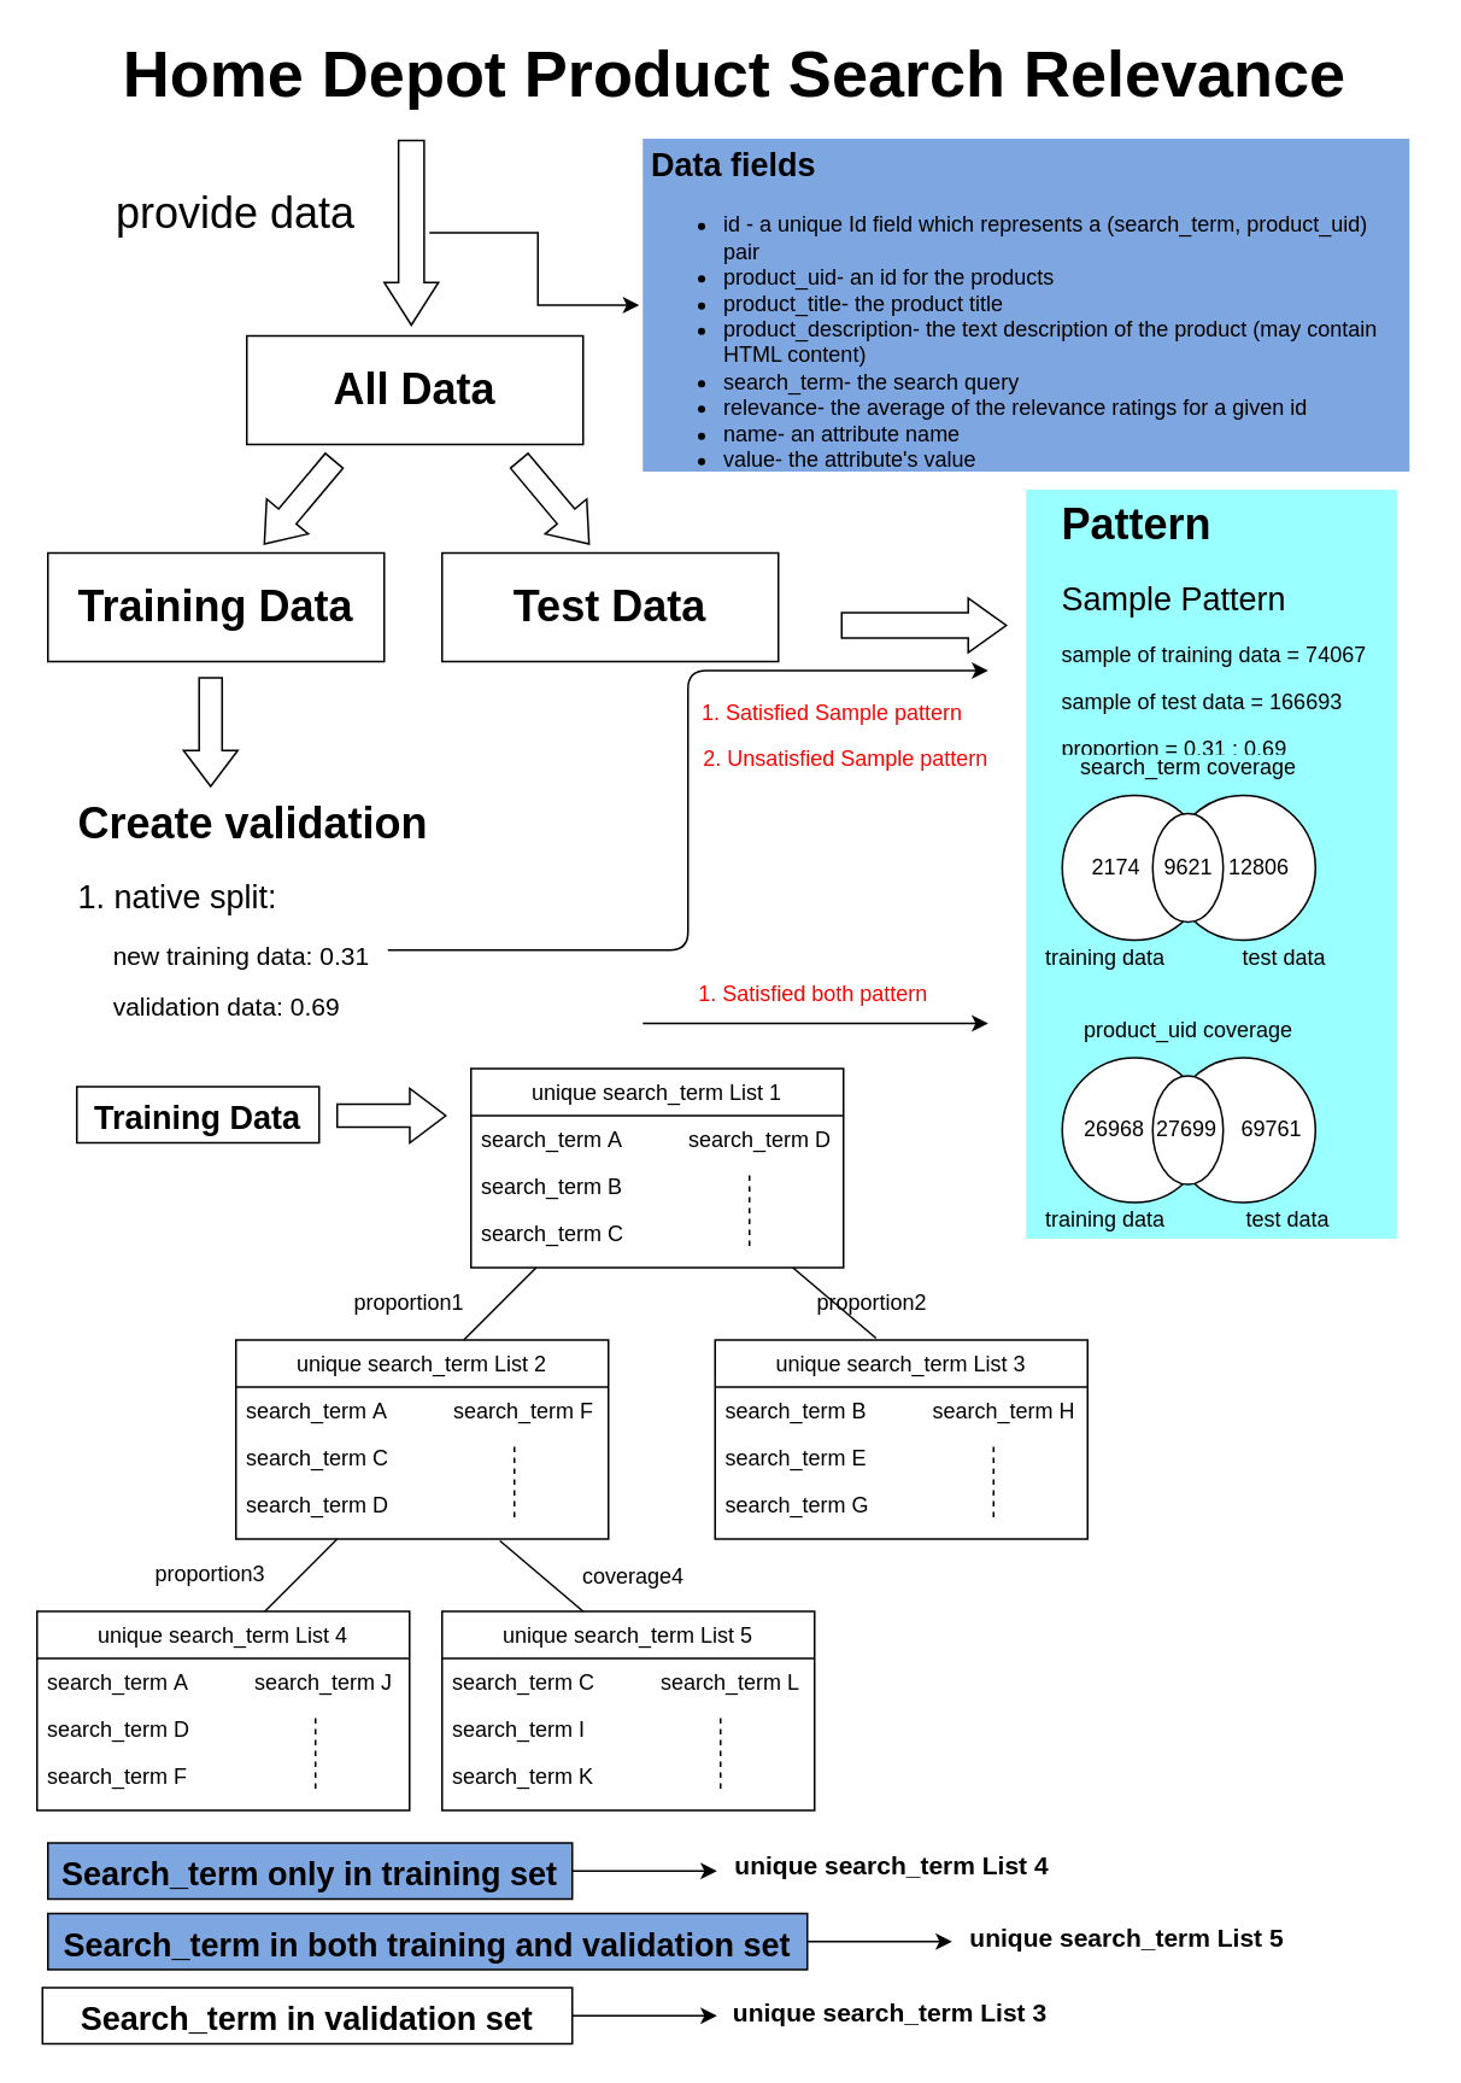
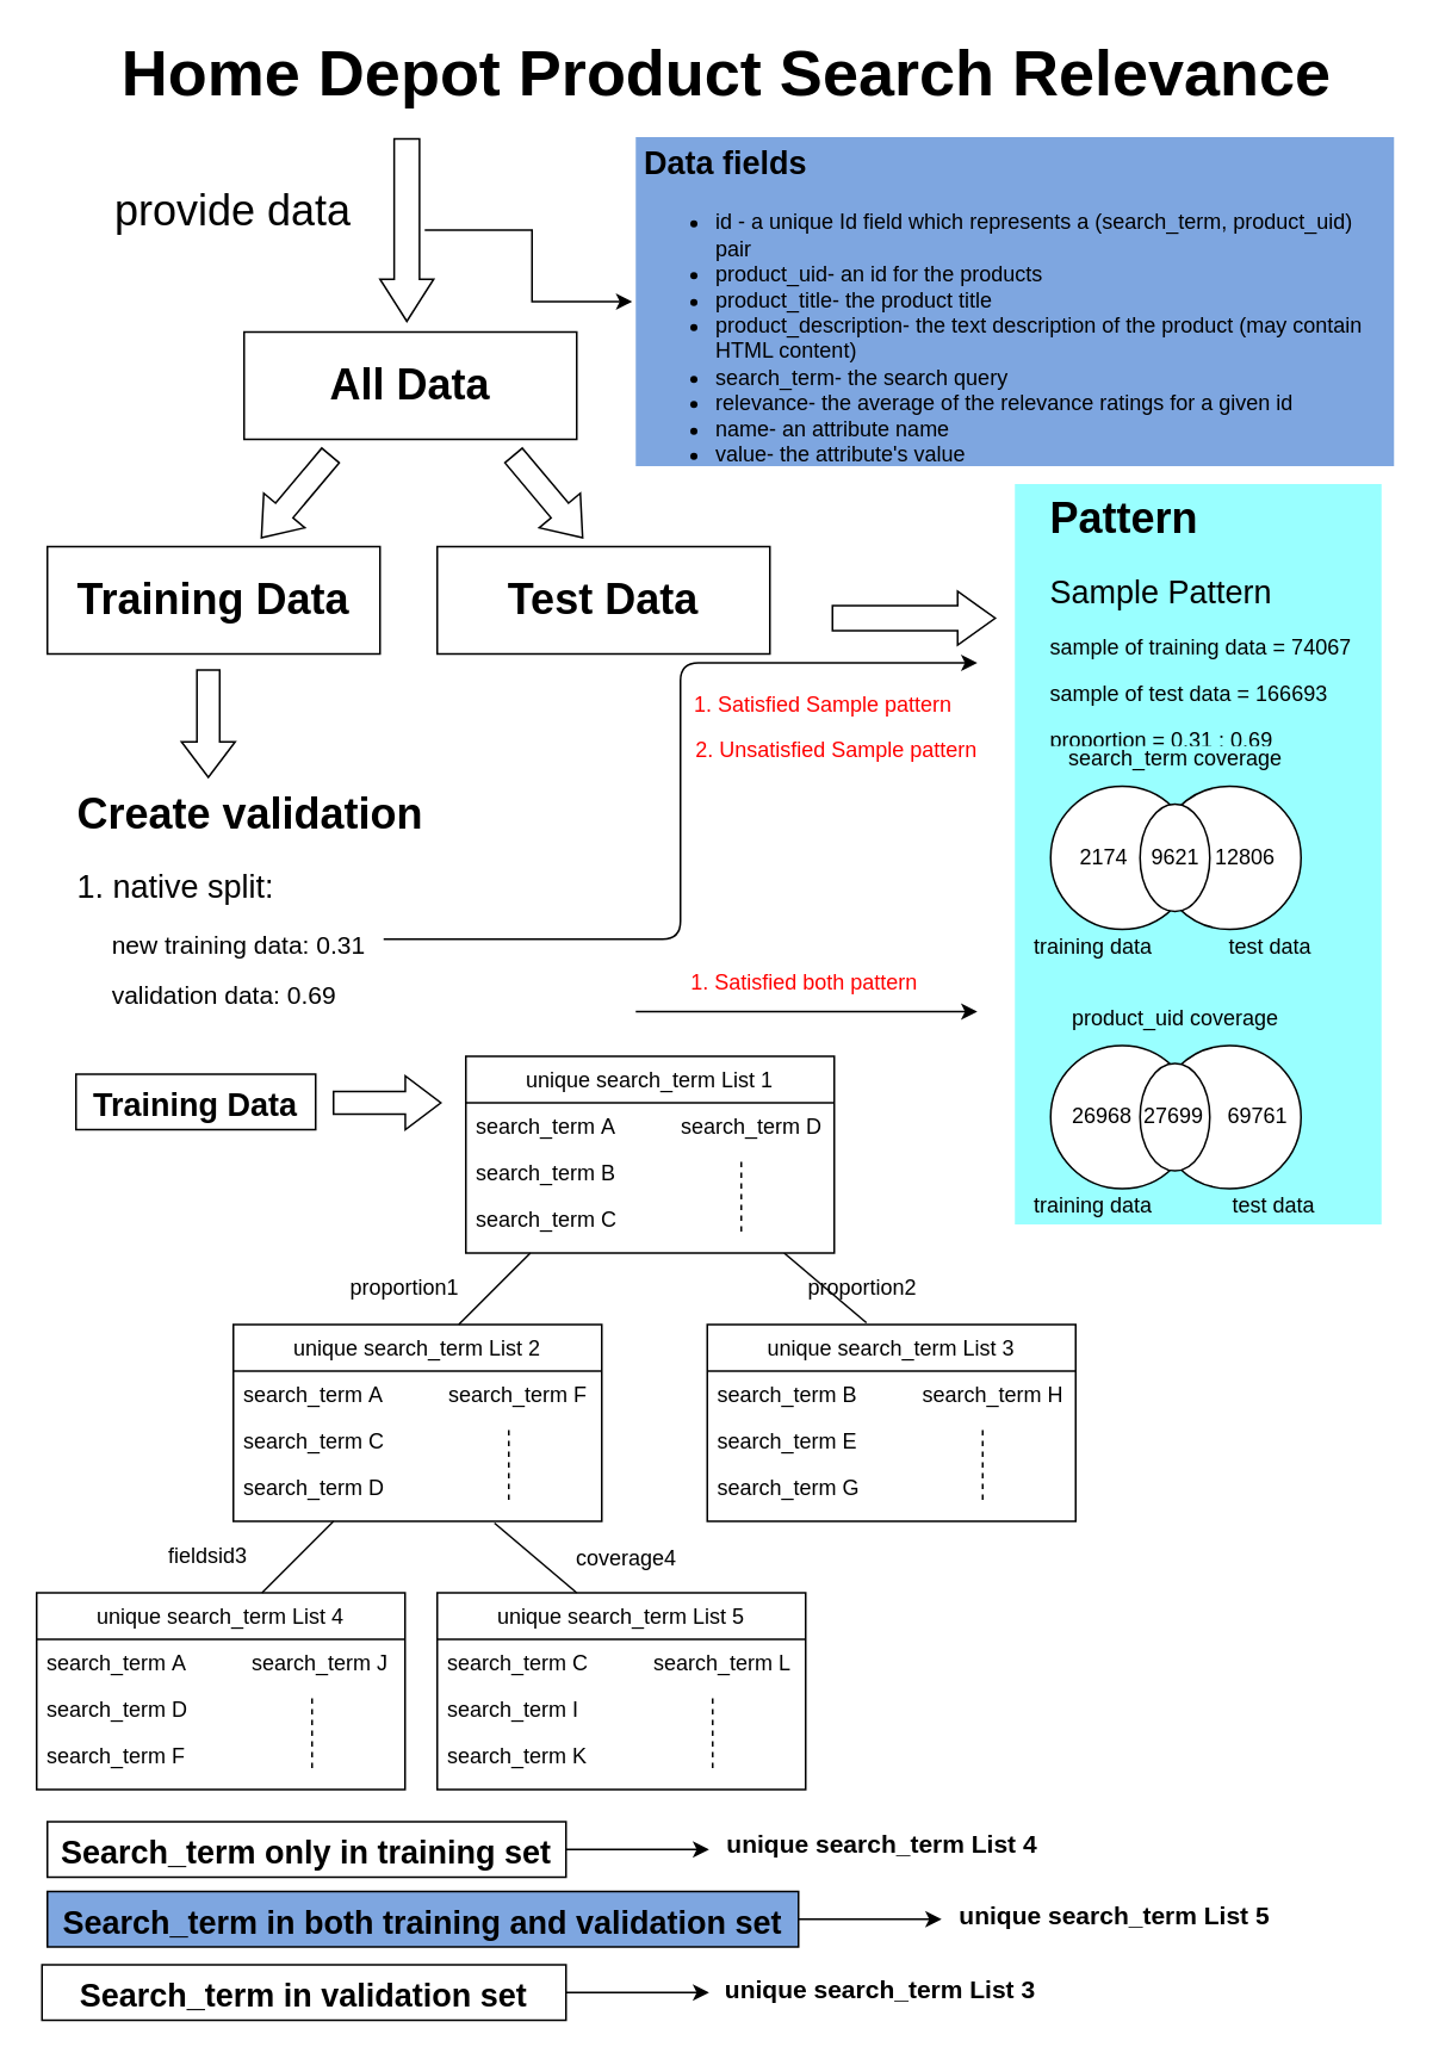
- <mxCell id="91" value="&lt;span&gt;proportion3&lt;/span&gt;" style="text;html=1;strokeColor=none;fillColor=none;align=center;verticalAlign=middle;whiteSpace=wrap;rounded=0;" vertex="1" parent="90"><mxGeometry y="10" width="60" height="20" as="geometry" /></mxCell>
+ <mxCell id="91" value="&lt;span&gt;fieldsid3&lt;/span&gt;" style="text;html=1;strokeColor=none;fillColor=none;align=center;verticalAlign=middle;whiteSpace=wrap;rounded=0;" vertex="1" parent="90"><mxGeometry y="10" width="60" height="20" as="geometry" /></mxCell>
- <mxCell id="21" value="&lt;h1&gt;&lt;font style=&quot;font-size: 18px&quot;&gt;Search_term only in training set&lt;/font&gt;&lt;/h1&gt;" style="rounded=0;whiteSpace=wrap;html=1;fillColor=#7ea6e0;" vertex="1" parent="19"><mxGeometry x="3" width="290" height="31" as="geometry" /></mxCell>
+ <mxCell id="21" value="&lt;h1&gt;&lt;font style=&quot;font-size: 18px&quot;&gt;Search_term only in training set&lt;/font&gt;&lt;/h1&gt;" style="rounded=0;whiteSpace=wrap;html=1;" vertex="1" parent="19"><mxGeometry x="3" width="290" height="31" as="geometry" /></mxCell>
